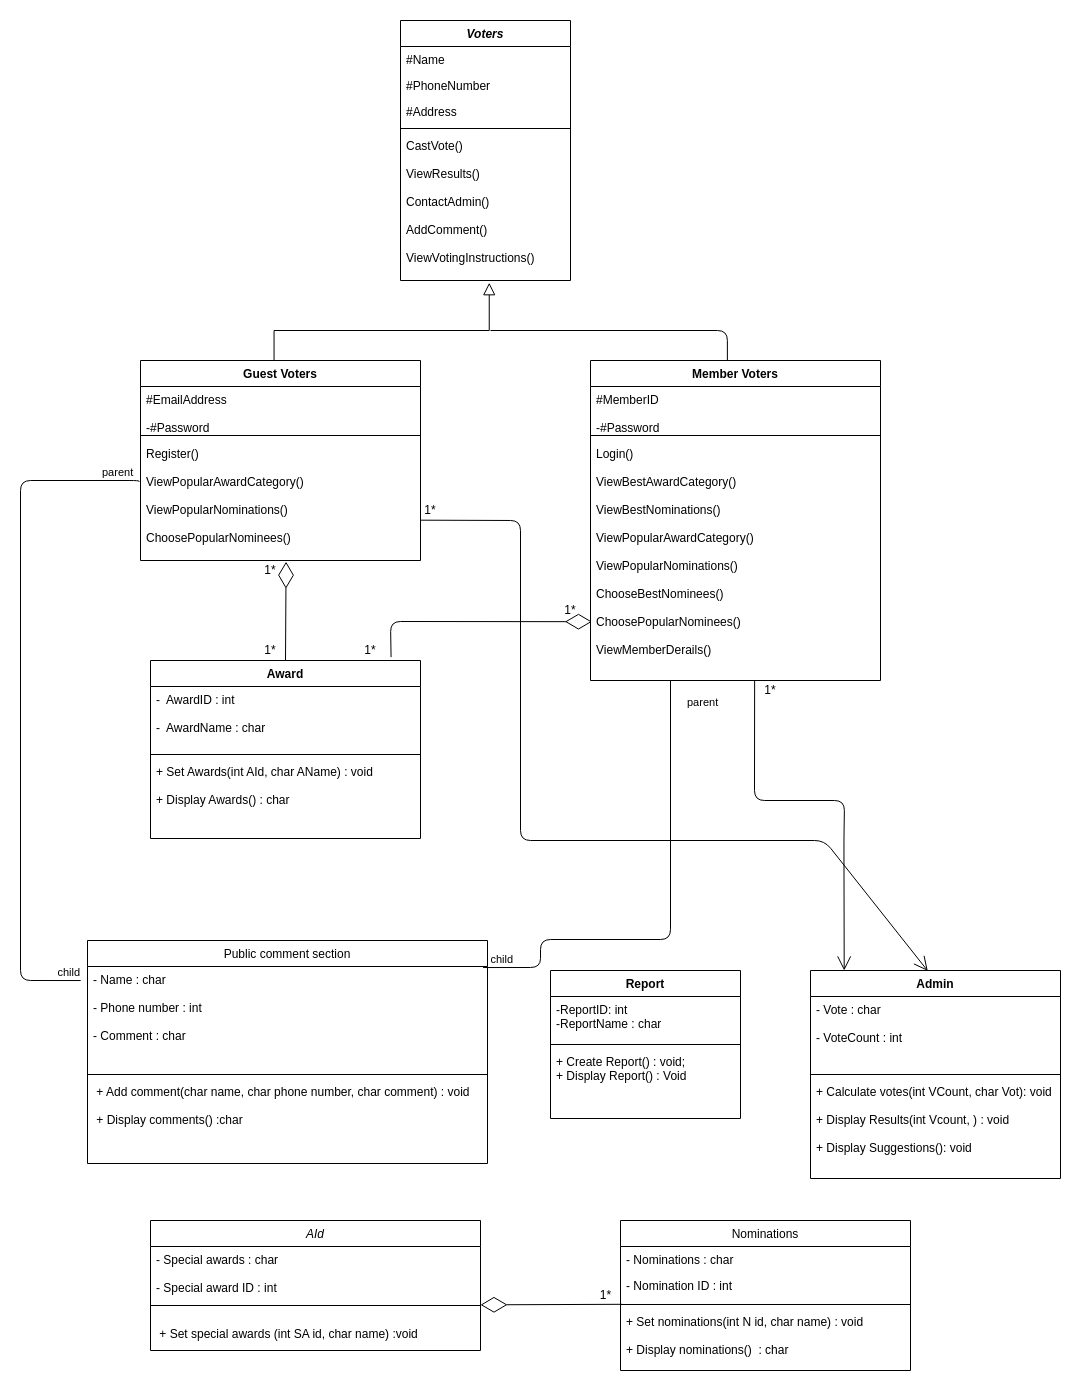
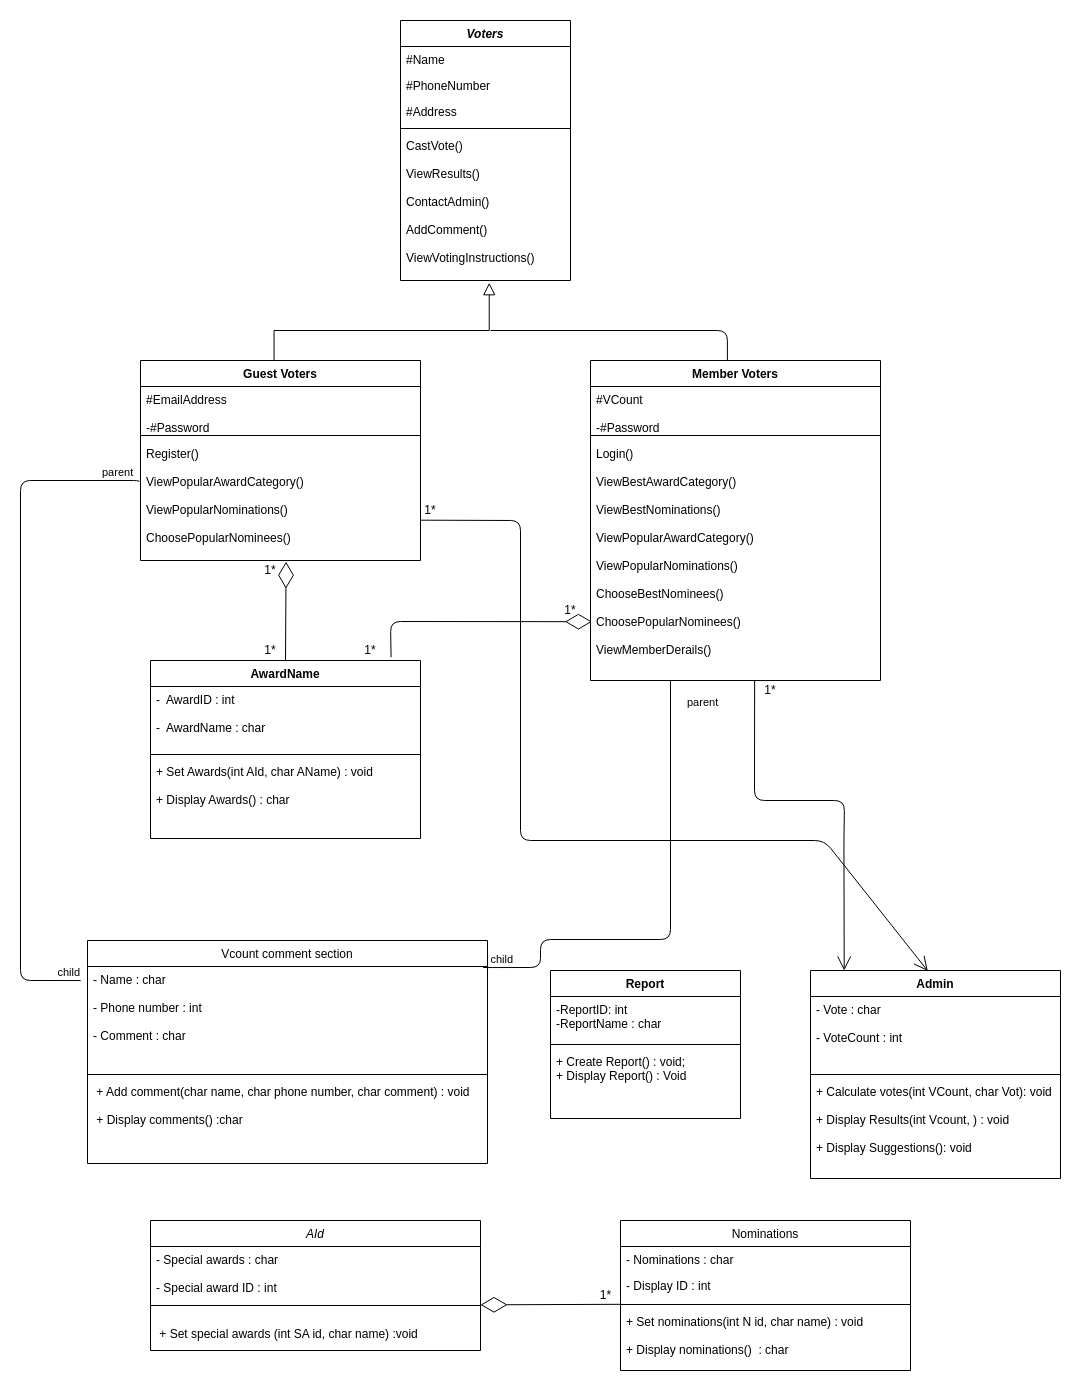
- <mxCell id="15" value="#MemberID&#10;&#10;-#Password&#10;&#10;-" style="text;strokeColor=none;fillColor=none;align=left;verticalAlign=top;spacingLeft=4;spacingRight=4;overflow=hidden;rotatable=0;points=[[0,0.5],[1,0.5]];portConstraint=eastwest;" parent="14" vertex="1"><mxGeometry y="26" width="290" height="44" as="geometry" /></mxCell>
+ <mxCell id="15" value="#VCount&#10;&#10;-#Password&#10;&#10;-" style="text;strokeColor=none;fillColor=none;align=left;verticalAlign=top;spacingLeft=4;spacingRight=4;overflow=hidden;rotatable=0;points=[[0,0.5],[1,0.5]];portConstraint=eastwest;" parent="14" vertex="1"><mxGeometry y="26" width="290" height="44" as="geometry" /></mxCell>
- <mxCell id="20" value="Award" style="swimlane;fontStyle=1;align=center;verticalAlign=top;childLayout=stackLayout;horizontal=1;startSize=26;horizontalStack=0;resizeParent=1;resizeParentMax=0;resizeLast=0;collapsible=1;marginBottom=0;" parent="1" vertex="1"><mxGeometry x="150" y="660" width="270" height="178" as="geometry" /></mxCell>
+ <mxCell id="20" value="AwardName" style="swimlane;fontStyle=1;align=center;verticalAlign=top;childLayout=stackLayout;horizontal=1;startSize=26;horizontalStack=0;resizeParent=1;resizeParentMax=0;resizeLast=0;collapsible=1;marginBottom=0;" parent="1" vertex="1"><mxGeometry x="150" y="660" width="270" height="178" as="geometry" /></mxCell>
- <mxCell id="33" value="Public comment section" style="swimlane;fontStyle=0;align=center;verticalAlign=top;childLayout=stackLayout;horizontal=1;startSize=26;horizontalStack=0;resizeParent=1;resizeLast=0;collapsible=1;marginBottom=0;rounded=0;shadow=0;strokeWidth=1;" vertex="1" parent="1"><mxGeometry x="87" y="940" width="400" height="223" as="geometry"><mxRectangle x="130" y="380" width="160" height="26" as="alternateBounds" /></mxGeometry></mxCell>
+ <mxCell id="33" value="Vcount comment section" style="swimlane;fontStyle=0;align=center;verticalAlign=top;childLayout=stackLayout;horizontal=1;startSize=26;horizontalStack=0;resizeParent=1;resizeLast=0;collapsible=1;marginBottom=0;rounded=0;shadow=0;strokeWidth=1;" vertex="1" parent="1"><mxGeometry x="87" y="940" width="400" height="223" as="geometry"><mxRectangle x="130" y="380" width="160" height="26" as="alternateBounds" /></mxGeometry></mxCell>
- <mxCell id="39" value="- Nomination ID : int" style="text;align=left;verticalAlign=top;spacingLeft=4;spacingRight=4;overflow=hidden;rotatable=0;points=[[0,0.5],[1,0.5]];portConstraint=eastwest;rounded=0;shadow=0;html=0;" vertex="1" parent="37"><mxGeometry y="52" width="290" height="28" as="geometry" /></mxCell>
+ <mxCell id="39" value="- Display ID : int" style="text;align=left;verticalAlign=top;spacingLeft=4;spacingRight=4;overflow=hidden;rotatable=0;points=[[0,0.5],[1,0.5]];portConstraint=eastwest;rounded=0;shadow=0;html=0;" vertex="1" parent="37"><mxGeometry y="52" width="290" height="28" as="geometry" /></mxCell>
